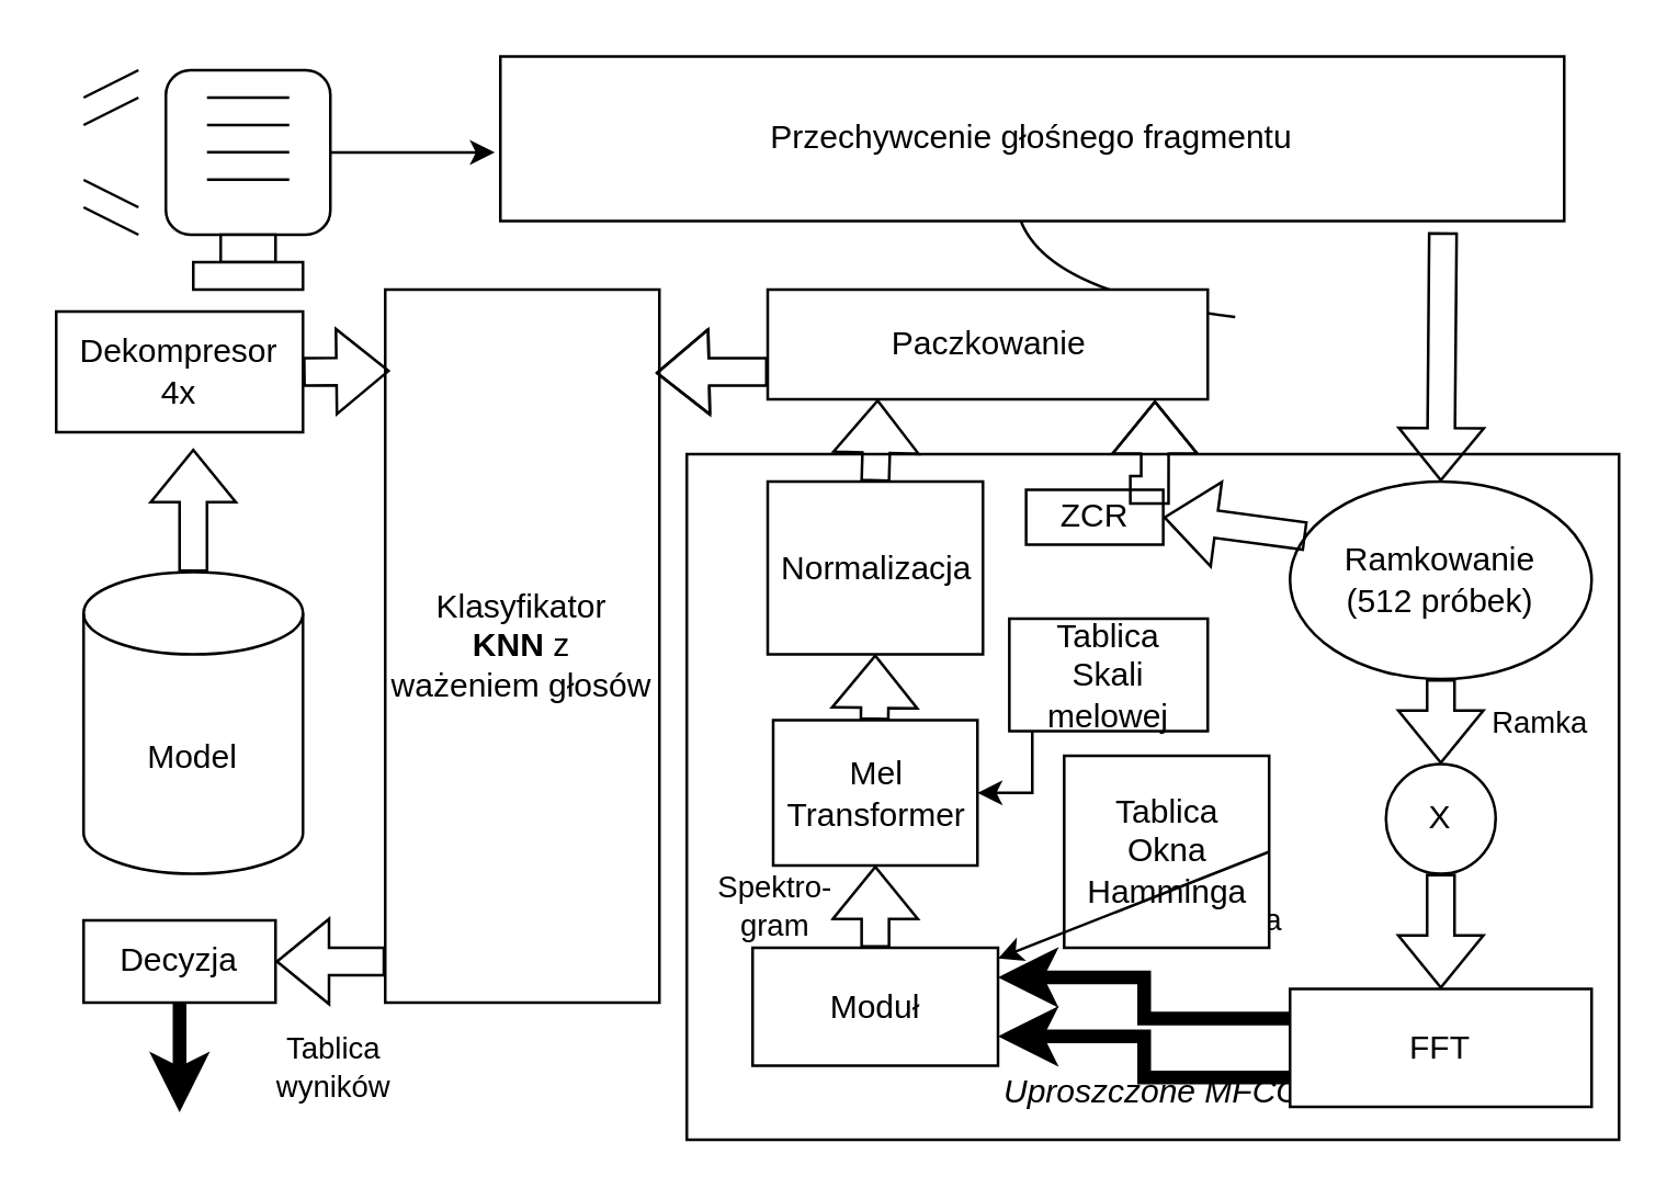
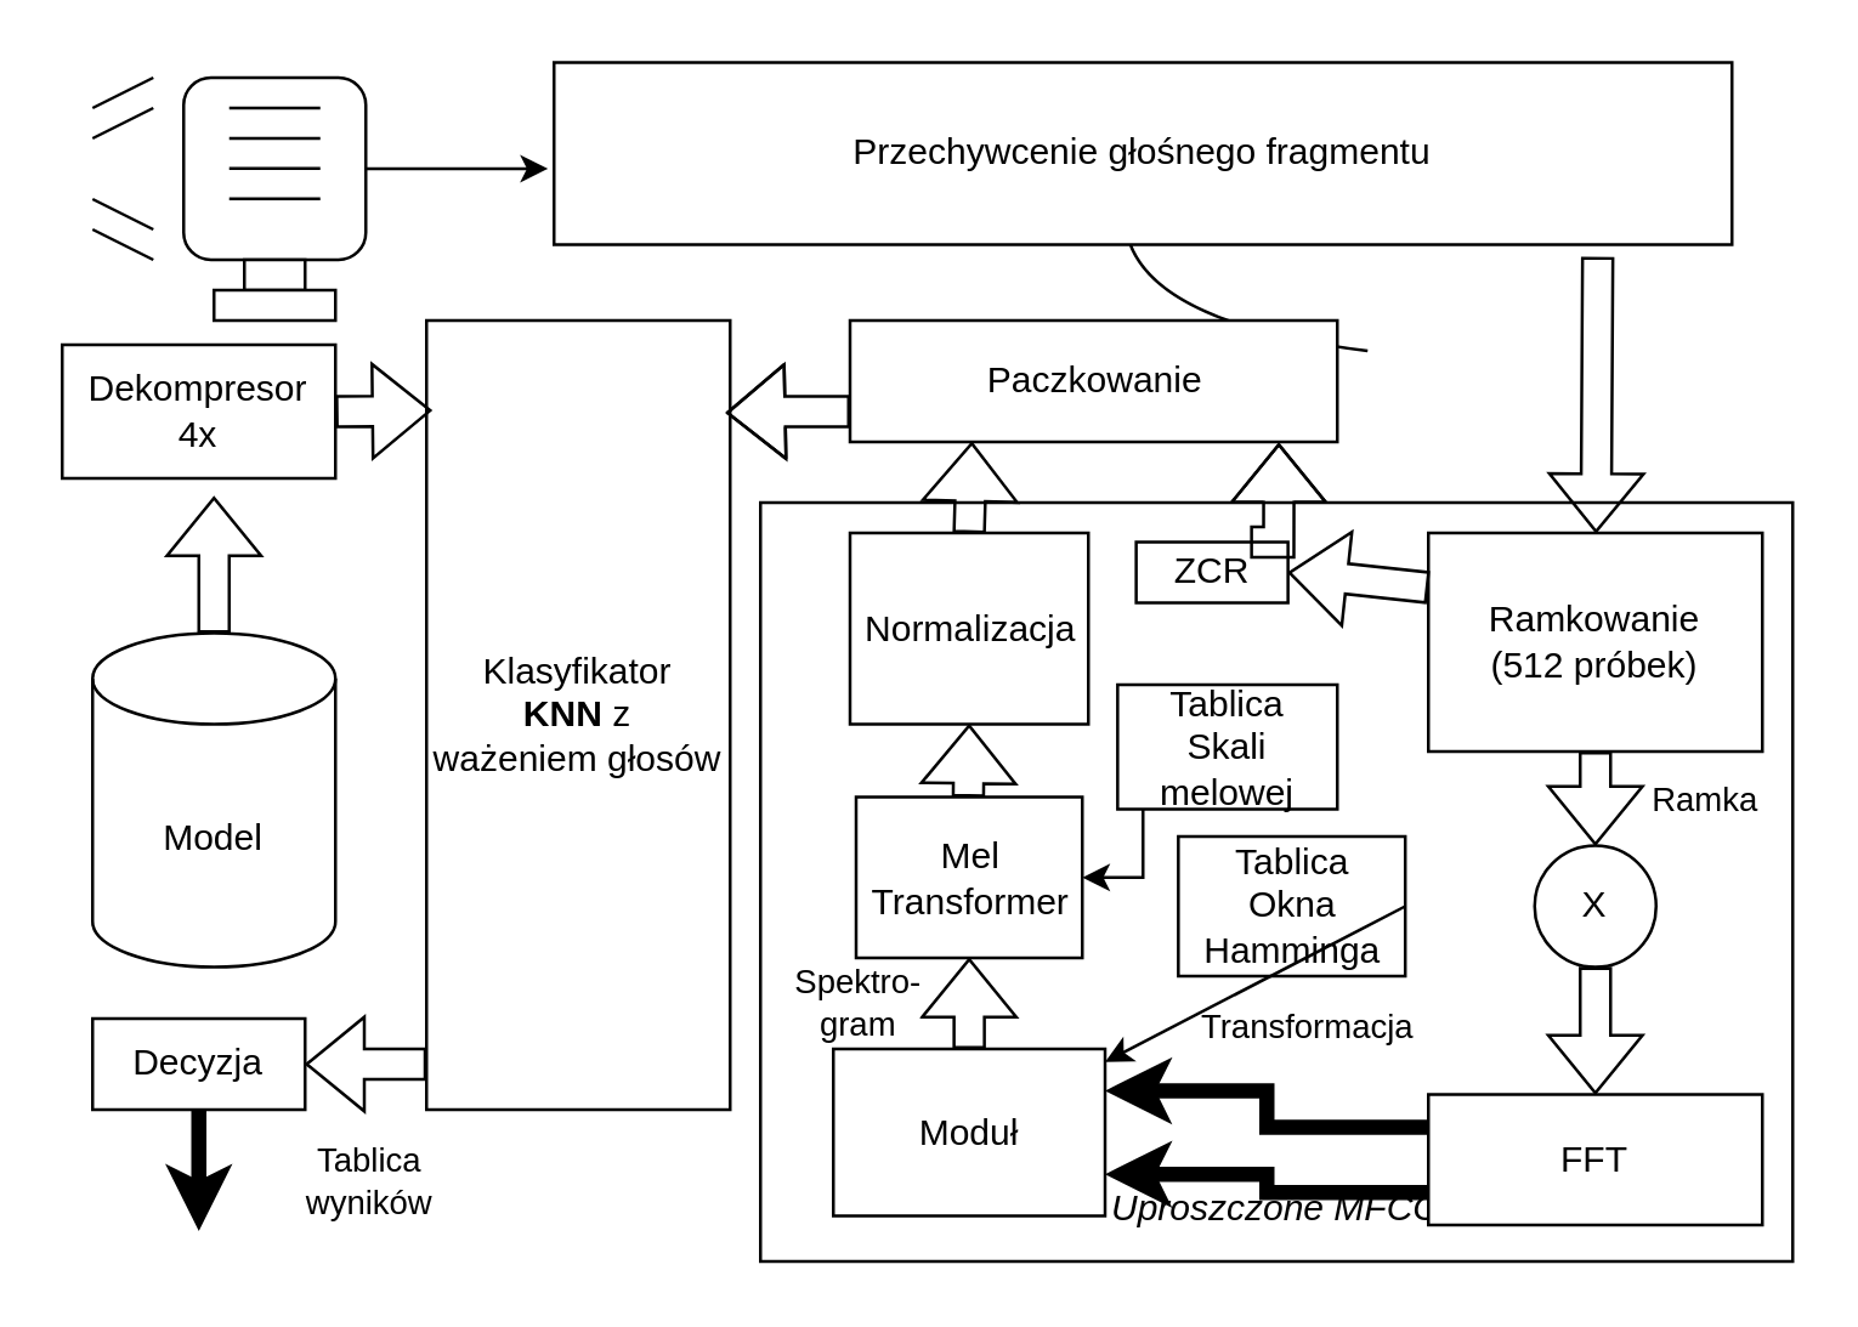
- <mxCell id="38" value="Ramkowanie &lt;br&gt;(512 próbek)" style="ellipse;whiteSpace=wrap;html=1;" parent="1" vertex="1"><mxGeometry x="470" y="175" width="110" height="72" as="geometry" /></mxCell>
+ <mxCell id="38" value="Ramkowanie &lt;br&gt;(512 próbek)" style="rounded=0;whiteSpace=wrap;html=1;" parent="1" vertex="1"><mxGeometry x="470" y="175" width="110" height="72" as="geometry" /></mxCell>
- <mxCell id="25" value="Tablica&lt;br&gt;Okna&lt;br&gt;Hamminga" style="rounded=0;whiteSpace=wrap;html=1;" parent="1" vertex="1"><mxGeometry x="387.63" y="275" width="74.75" height="70" as="geometry" /></mxCell>
+ <mxCell id="25" value="Tablica&lt;br&gt;Okna&lt;br&gt;Hamminga" style="rounded=0;whiteSpace=wrap;html=1;" parent="1" vertex="1"><mxGeometry x="387.63" y="275" width="74.75" height="46" as="geometry" /></mxCell>
- <mxCell id="24" value="Moduł" style="rounded=0;whiteSpace=wrap;html=1;" parent="1" vertex="1"><mxGeometry x="274" y="345" width="89.5" height="43" as="geometry" /></mxCell>
+ <mxCell id="24" value="Moduł" style="rounded=0;whiteSpace=wrap;html=1;" parent="1" vertex="1"><mxGeometry x="274" y="345" width="89.5" height="55" as="geometry" /></mxCell>
